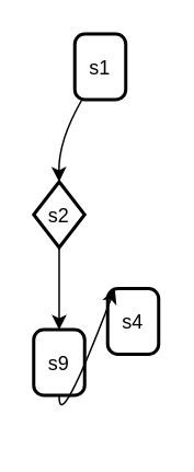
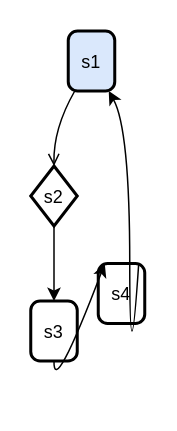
- <mxCell id="2" value="s1" style="rounded=1;arcSize=20;strokeWidth=2" vertex="1" parent="1"><mxGeometry x="45" y="20" width="31" height="40" as="geometry" /></mxCell>
+ <mxCell id="2" value="s1" style="rounded=1;arcSize=20;strokeWidth=2;fillColor=#dae8fc;" vertex="1" parent="1"><mxGeometry x="45" y="20" width="31" height="40" as="geometry" /></mxCell>
- <mxCell id="6" value="" style="curved=1;startArrow=none;;exitX=0.14;exitY=1;entryX=0.5;entryY=0;" edge="1" parent="1" source="2" target="3"><mxGeometry relative="1" as="geometry"><Array as="points"><mxPoint x="35" y="85" /></Array></mxGeometry></mxCell>
+ <mxCell id="6" value="" style="curved=1;startArrow=none;exitX=0.14;exitY=1;entryX=0.5;entryY=0;endArrow=open;" edge="1" parent="1" source="2" target="3"><mxGeometry relative="1" as="geometry"><Array as="points"><mxPoint x="35" y="85" /></Array></mxGeometry></mxCell>
+ <mxCell id="9" value="" style="curved=1;startArrow=none;;exitX=0.87;exitY=0;entryX=0.87;entryY=1;" edge="1" parent="1" source="5" target="2"><mxGeometry relative="1" as="geometry"><Array as="points"><mxPoint x="86" y="265" /><mxPoint x="86" y="85" /></Array></mxGeometry></mxCell>
- <mxCell id="4" value="s9" style="rounded=1;arcSize=20;strokeWidth=2" vertex="1" parent="1"><mxGeometry x="20" y="200" width="31" height="40" as="geometry" /></mxCell>
+ <mxCell id="4" value="s3" style="rounded=1;arcSize=20;strokeWidth=2" vertex="1" parent="1"><mxGeometry x="20" y="200" width="31" height="40" as="geometry" /></mxCell>
